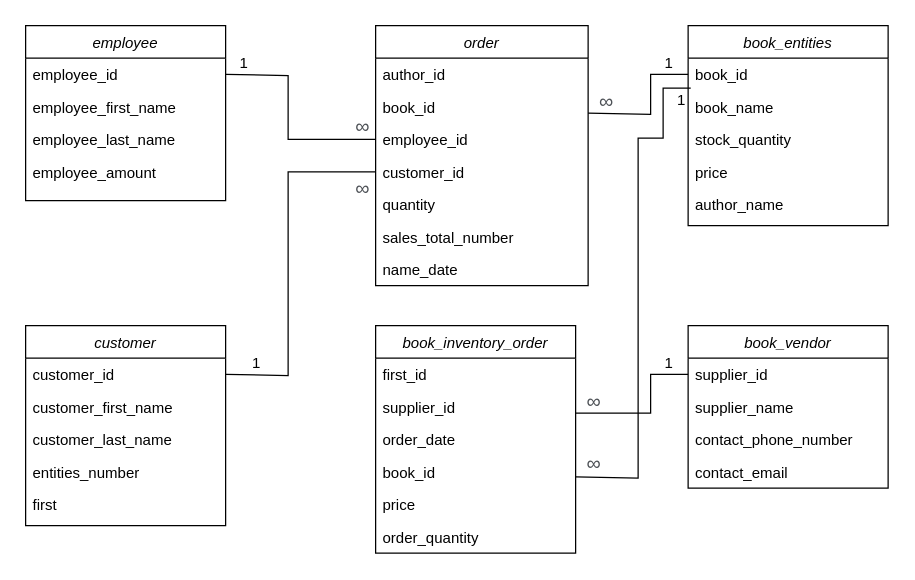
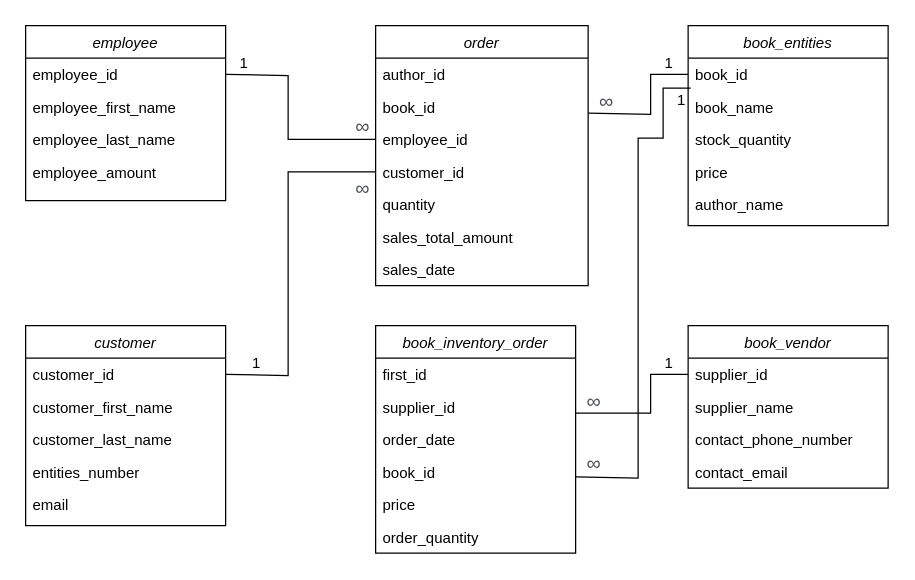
- <mxCell id="13" value="sales_total_number" style="text;align=left;verticalAlign=top;spacingLeft=4;spacingRight=4;overflow=hidden;rotatable=0;points=[[0,0.5],[1,0.5]];portConstraint=eastwest;rounded=0;shadow=0;html=0;" parent="7" vertex="1"><mxGeometry y="156" width="170" height="26" as="geometry" /></mxCell>
+ <mxCell id="13" value="sales_total_amount" style="text;align=left;verticalAlign=top;spacingLeft=4;spacingRight=4;overflow=hidden;rotatable=0;points=[[0,0.5],[1,0.5]];portConstraint=eastwest;rounded=0;shadow=0;html=0;" parent="7" vertex="1"><mxGeometry y="156" width="170" height="26" as="geometry" /></mxCell>
- <mxCell id="14" value="name_date" style="text;align=left;verticalAlign=top;spacingLeft=4;spacingRight=4;overflow=hidden;rotatable=0;points=[[0,0.5],[1,0.5]];portConstraint=eastwest;rounded=0;shadow=0;html=0;" vertex="1" parent="7"><mxGeometry y="182" width="170" height="26" as="geometry" /></mxCell>
+ <mxCell id="14" value="sales_date" style="text;align=left;verticalAlign=top;spacingLeft=4;spacingRight=4;overflow=hidden;rotatable=0;points=[[0,0.5],[1,0.5]];portConstraint=eastwest;rounded=0;shadow=0;html=0;" vertex="1" parent="7"><mxGeometry y="182" width="170" height="26" as="geometry" /></mxCell>
- <mxCell id="20" value="first" style="text;align=left;verticalAlign=top;spacingLeft=4;spacingRight=4;overflow=hidden;rotatable=0;points=[[0,0.5],[1,0.5]];portConstraint=eastwest;" vertex="1" parent="15"><mxGeometry y="130" width="160" height="30" as="geometry" /></mxCell>
+ <mxCell id="20" value="email" style="text;align=left;verticalAlign=top;spacingLeft=4;spacingRight=4;overflow=hidden;rotatable=0;points=[[0,0.5],[1,0.5]];portConstraint=eastwest;" vertex="1" parent="15"><mxGeometry y="130" width="160" height="30" as="geometry" /></mxCell>
